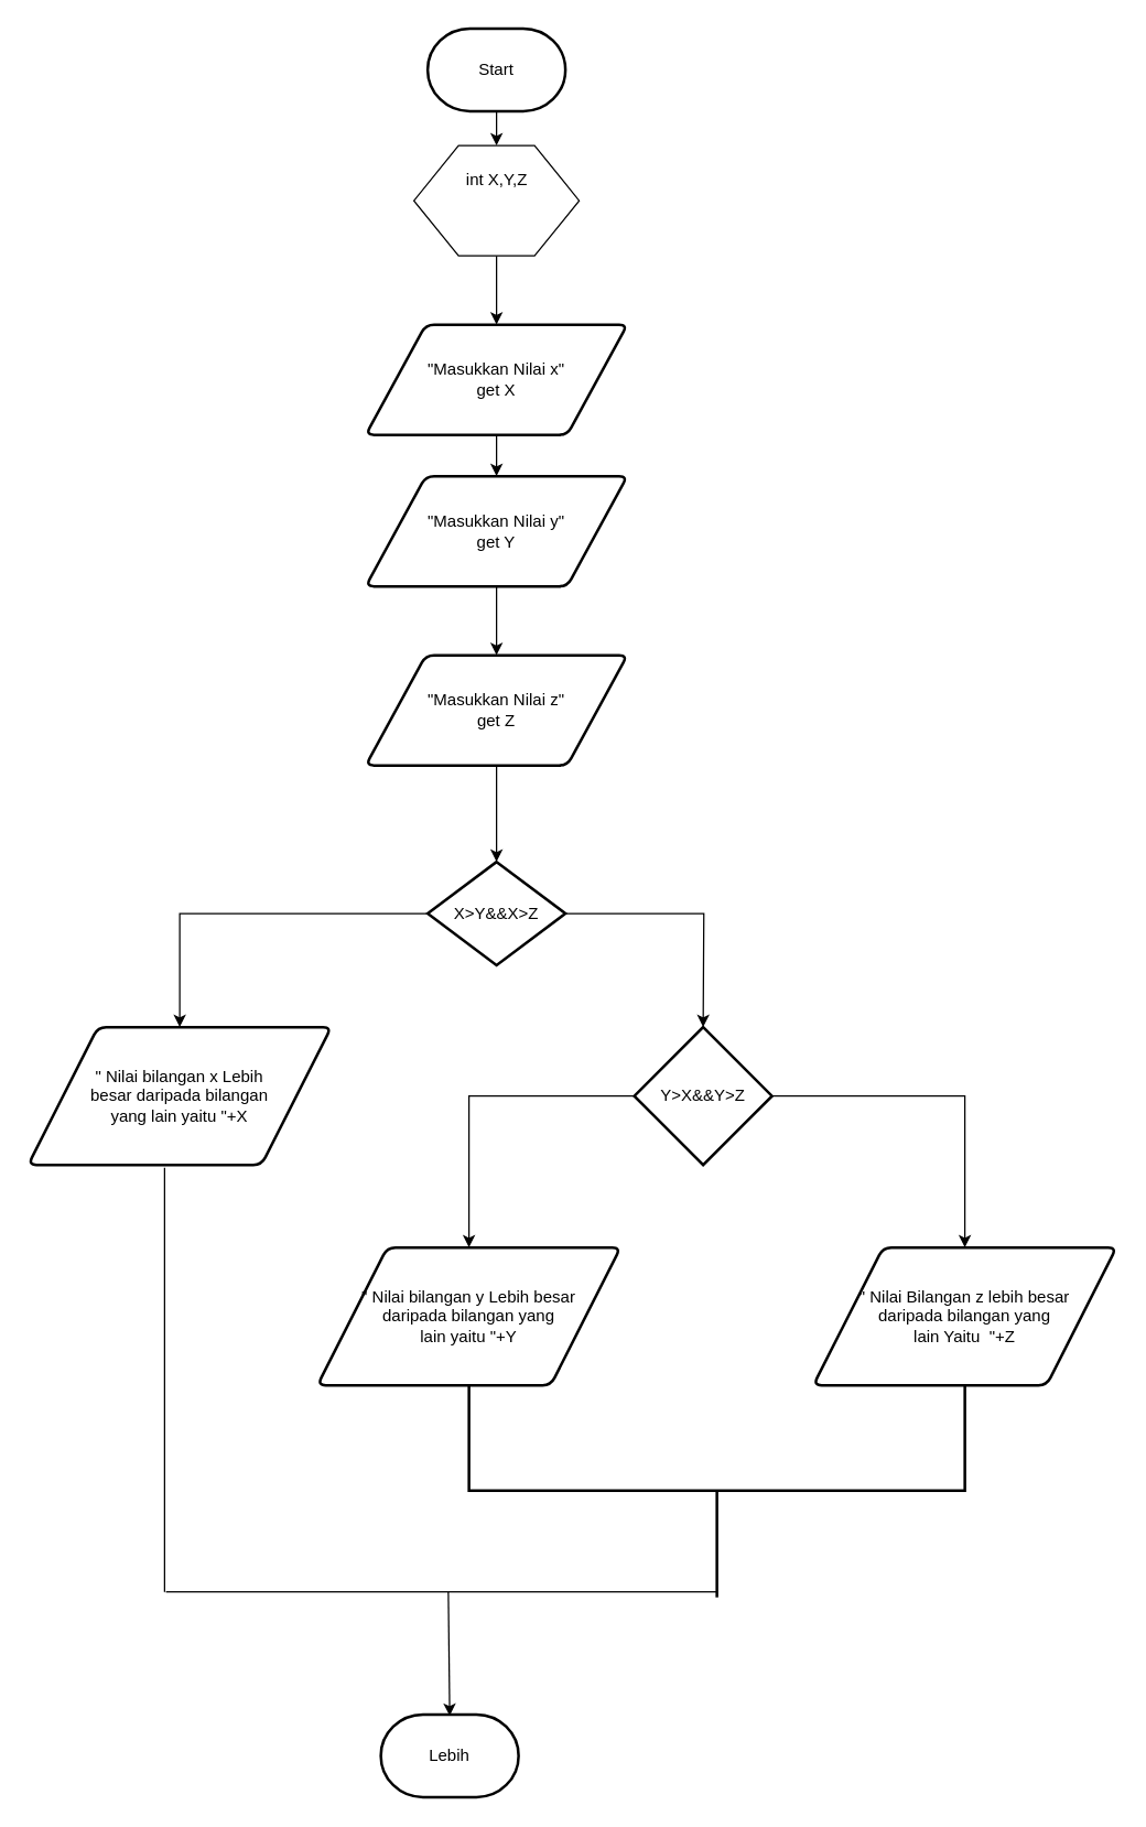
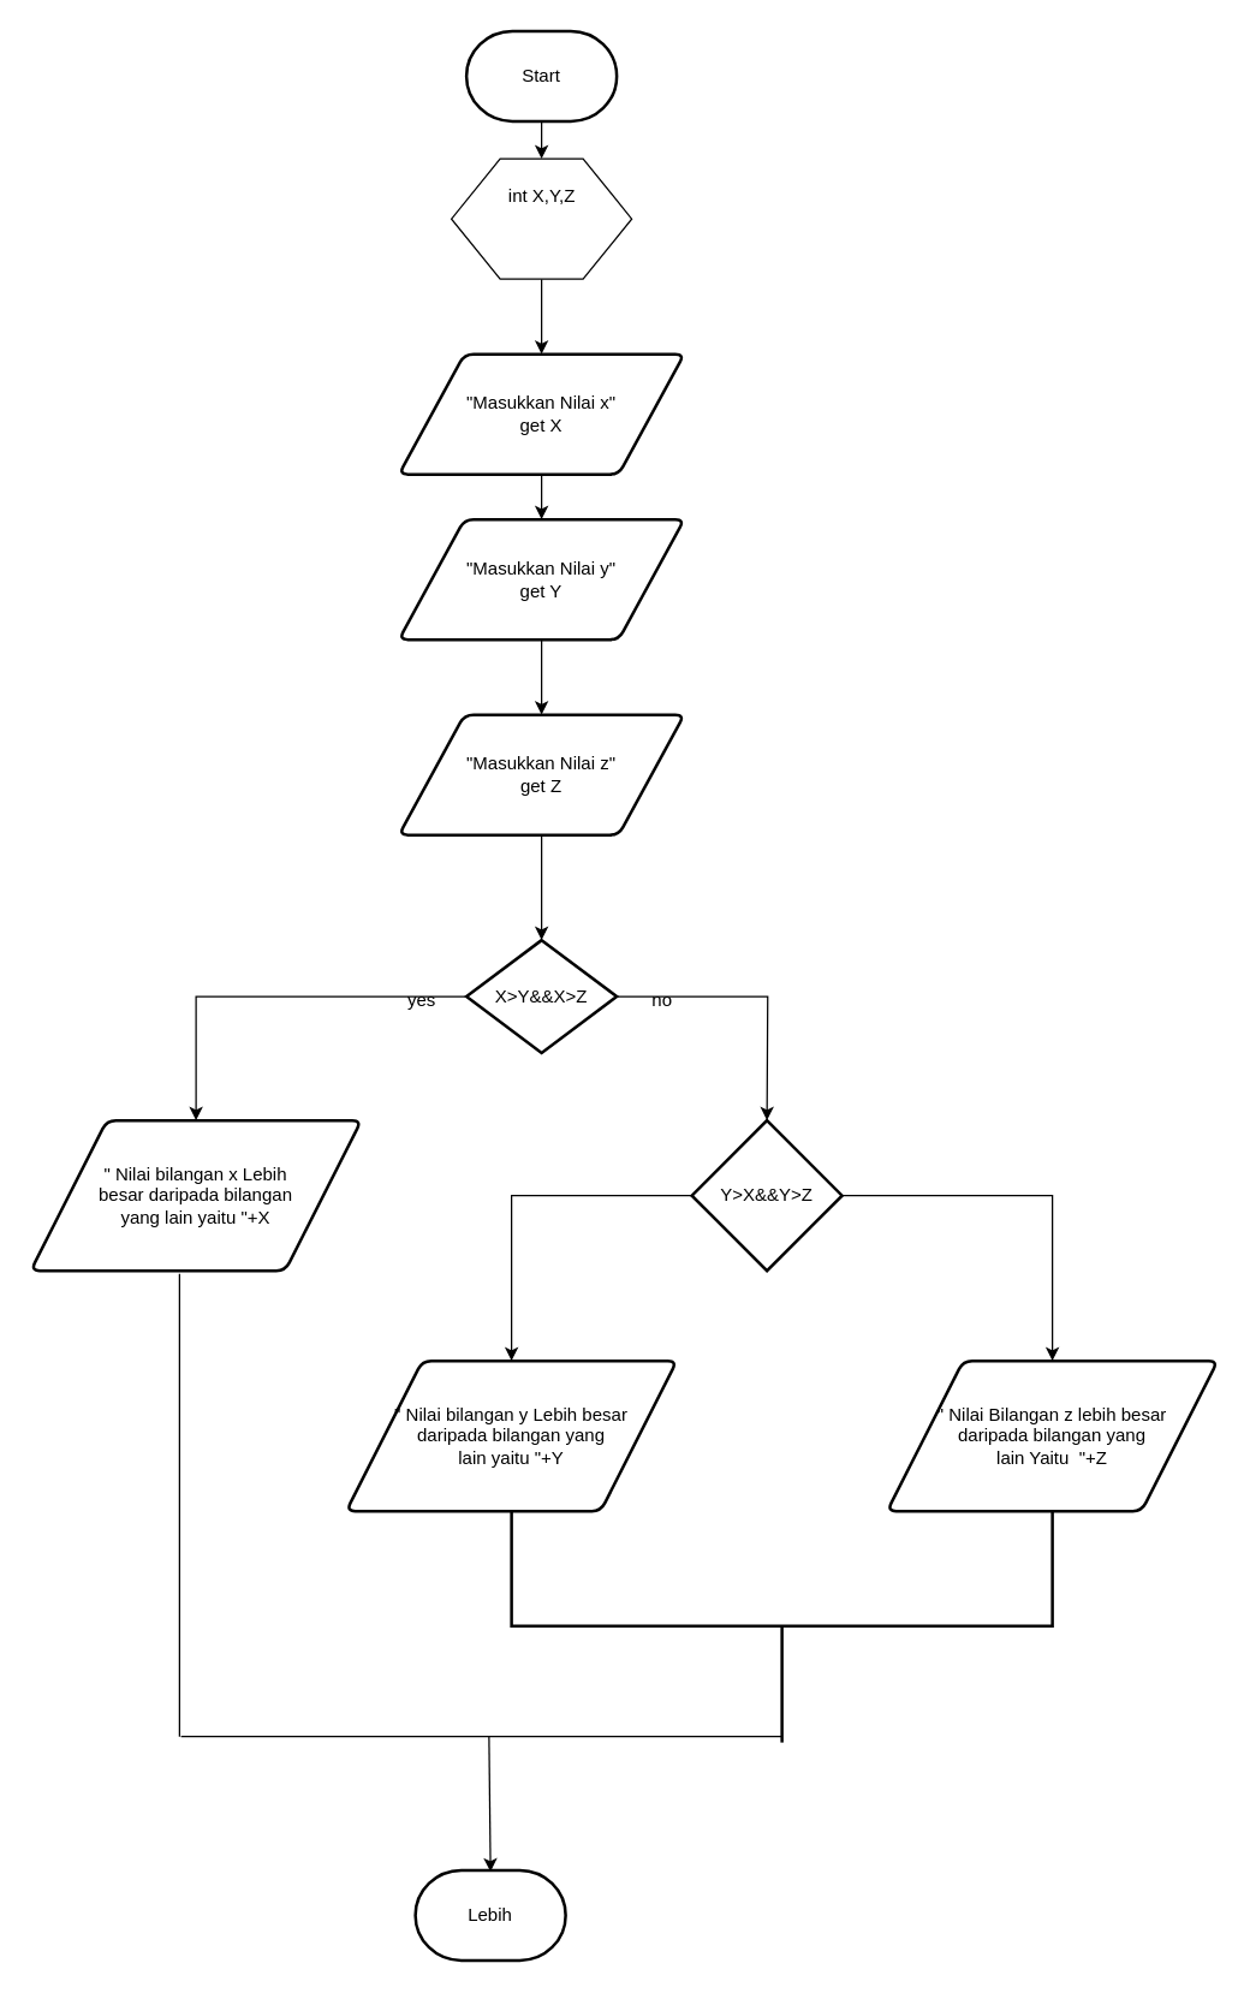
+ <mxCell id="16" value="yes" style="text;html=1;align=center;verticalAlign=middle;resizable=0;points=[];autosize=1;" vertex="1" parent="1"><mxGeometry x="265" y="655" width="30" height="20" as="geometry" /></mxCell>
+ <mxCell id="13" value="no" style="text;html=1;align=center;verticalAlign=middle;resizable=0;points=[];autosize=1;" vertex="1" parent="1"><mxGeometry x="425" y="655" width="30" height="20" as="geometry" /></mxCell>
